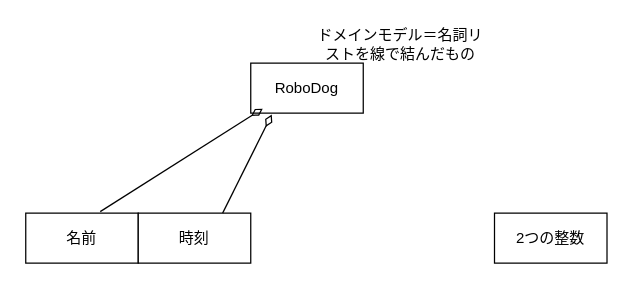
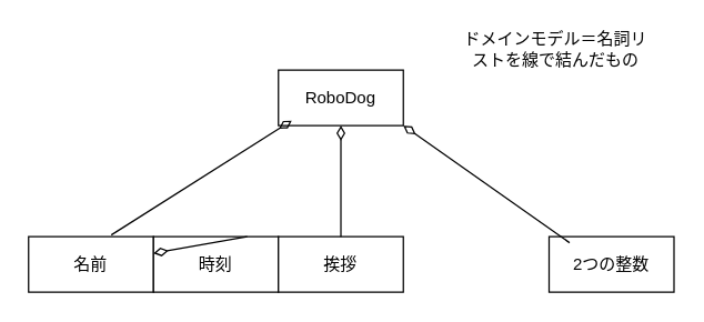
- <mxCell id="11" value="ドメインモデル＝名詞リストを線で結んだもの" style="text;html=1;align=center;verticalAlign=middle;whiteSpace=wrap;rounded=0;" vertex="1" parent="1"><mxGeometry x="250" y="20" width="140" height="30" as="geometry" /></mxCell>
+ <mxCell id="11" value="ドメインモデル＝名詞リストを線で結んだもの" style="text;html=1;align=center;verticalAlign=middle;whiteSpace=wrap;rounded=0;" vertex="1" parent="1"><mxGeometry x="330" y="20" width="140" height="30" as="geometry" /></mxCell>
+ <mxCell id="10" value="" style="endArrow=diamondThin;html=1;rounded=0;endFill=0;strokeWidth=1;entryX=1;entryY=1;entryDx=0;entryDy=0;exitX=0.164;exitY=0.11;exitDx=0;exitDy=0;exitPerimeter=0;endSize=8;" edge="1" parent="1" source="9" target="4"><mxGeometry width="50" height="50" relative="1" as="geometry"><mxPoint x="792" y="251" as="sourcePoint" /><mxPoint x="440" y="140" as="targetPoint" /></mxGeometry></mxCell>
- <mxCell id="8" value="" style="endArrow=diamondThin;html=1;rounded=0;endFill=0;strokeWidth=1;entryX=0.187;entryY=1.03;entryDx=0;entryDy=0;endSize=8;entryPerimeter=0;exitX=0.75;exitY=0;exitDx=0;exitDy=0;" edge="1" parent="1" source="3" target="4"><mxGeometry width="50" height="50" relative="1" as="geometry"><mxPoint x="180" y="160" as="sourcePoint" /><mxPoint x="450" y="200" as="targetPoint" /></mxGeometry></mxCell>
+ <mxCell id="8" value="" style="endArrow=diamondThin;html=1;rounded=0;endFill=0;strokeWidth=1;endSize=8;exitX=0.75;exitY=0;exitDx=0;exitDy=0;" edge="1" parent="1" source="3" target="2"><mxGeometry width="50" height="50" relative="1" as="geometry"><mxPoint x="180" y="160" as="sourcePoint" /><mxPoint x="450" y="200" as="targetPoint" /></mxGeometry></mxCell>
+ <mxCell id="7" value="" style="endArrow=diamondThin;html=1;rounded=0;endFill=0;strokeWidth=1;entryX=0.5;entryY=1;entryDx=0;entryDy=0;exitX=0.5;exitY=0;exitDx=0;exitDy=0;endSize=8;" edge="1" parent="1" source="5" target="4"><mxGeometry width="50" height="50" relative="1" as="geometry"><mxPoint x="540" y="203" as="sourcePoint" /><mxPoint x="600" y="120" as="targetPoint" /></mxGeometry></mxCell>
+ <mxCell id="5" value="挨拶" style="rounded=0;whiteSpace=wrap;html=1;" vertex="1" parent="1"><mxGeometry x="200" y="170" width="90" height="40" as="geometry" /></mxCell>
